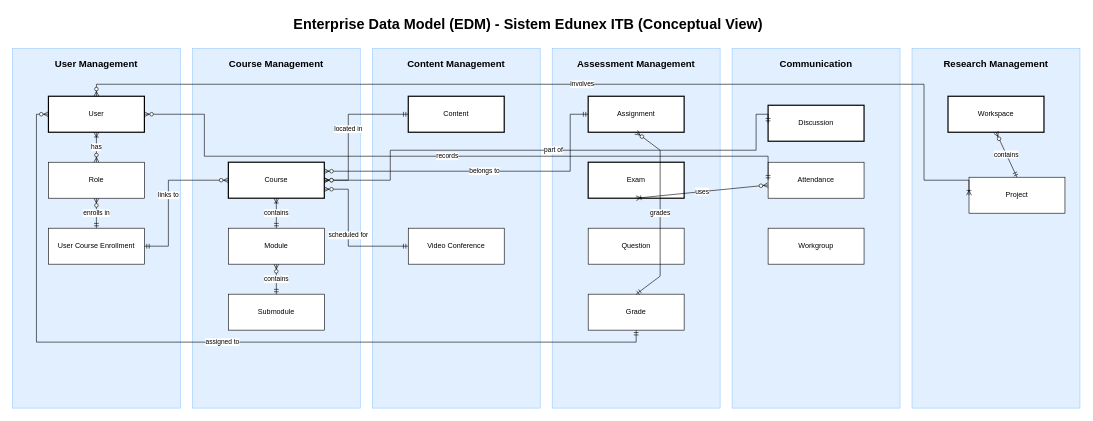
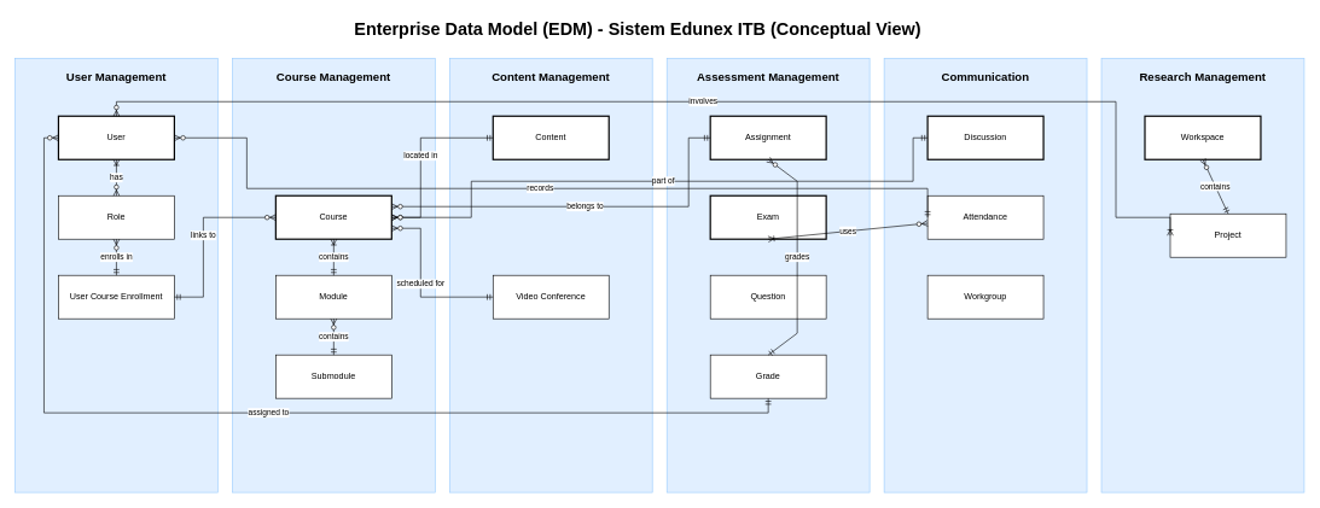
- <mxCell id="27" value="Discussion" style="rounded=0;whiteSpace=wrap;html=1;fillColor=#ffffff;strokeColor=#000000;strokeWidth=2;" parent="1" vertex="1"><mxGeometry x="1280" y="175" width="160" height="60" as="geometry" /></mxCell>
+ <mxCell id="27" value="Discussion" style="rounded=0;whiteSpace=wrap;html=1;fillColor=#ffffff;strokeColor=#000000;strokeWidth=2;" parent="1" vertex="1"><mxGeometry x="1280" y="160" width="160" height="60" as="geometry" /></mxCell>
